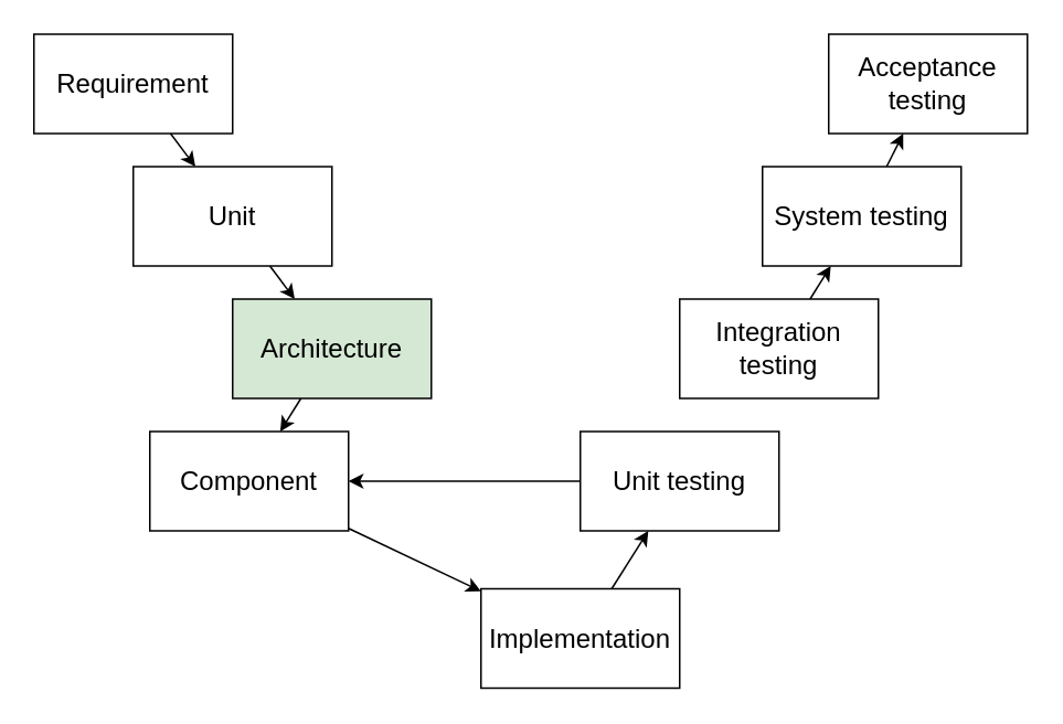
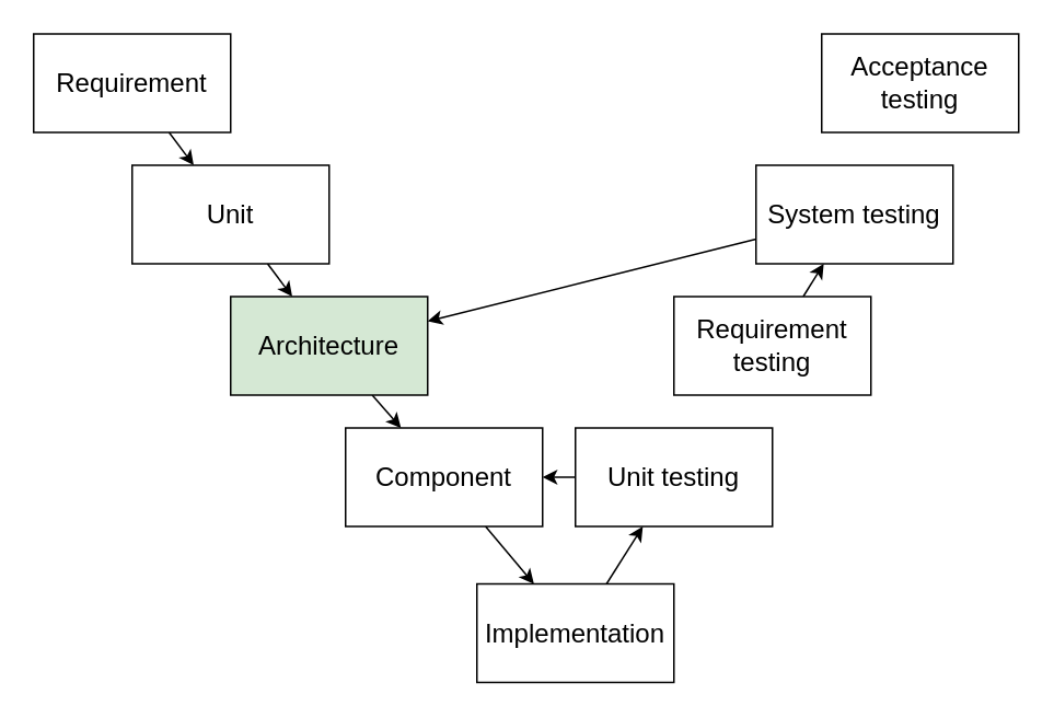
- <mxCell id="16" style="edgeStyle=none;rounded=0;orthogonalLoop=1;jettySize=auto;html=1;fontSize=16;" edge="1" parent="1" source="17" target="18"><mxGeometry relative="1" as="geometry" /></mxCell>
+ <mxCell id="16" style="edgeStyle=none;rounded=0;orthogonalLoop=1;jettySize=auto;html=1;fontSize=16;" edge="1" parent="1" source="17" target="7"><mxGeometry relative="1" as="geometry" /></mxCell>
- <mxCell id="15" value="Integration testing" style="rounded=0;whiteSpace=wrap;html=1;fontSize=16;" vertex="1" parent="1"><mxGeometry x="410" y="180" width="120" height="60" as="geometry" /></mxCell>
+ <mxCell id="15" value="Requirement testing" style="rounded=0;whiteSpace=wrap;html=1;fontSize=16;" vertex="1" parent="1"><mxGeometry x="410" y="180" width="120" height="60" as="geometry" /></mxCell>
- <mxCell id="9" value="Component" style="rounded=0;whiteSpace=wrap;html=1;fontSize=16;" vertex="1" parent="1"><mxGeometry x="90" y="260" width="120" height="60" as="geometry" /></mxCell>
+ <mxCell id="9" value="Component" style="rounded=0;whiteSpace=wrap;html=1;fontSize=16;" vertex="1" parent="1"><mxGeometry x="210" y="260" width="120" height="60" as="geometry" /></mxCell>
